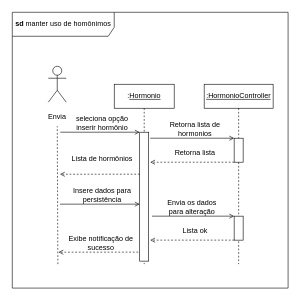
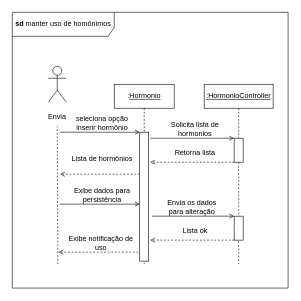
- <mxCell id="20" value="Retorna lista de hormonios" style="text;html=1;strokeColor=none;fillColor=none;align=center;verticalAlign=middle;whiteSpace=wrap;rounded=0;" vertex="1" parent="1"><mxGeometry x="260" y="200" width="130" height="30" as="geometry" /></mxCell>
+ <mxCell id="20" value="Solicita lista de hormonios" style="text;html=1;strokeColor=none;fillColor=none;align=center;verticalAlign=middle;whiteSpace=wrap;rounded=0;" vertex="1" parent="1"><mxGeometry x="260" y="200" width="130" height="30" as="geometry" /></mxCell>
- <mxCell id="25" value="Insere dados para persistência" style="text;html=1;strokeColor=none;fillColor=none;align=center;verticalAlign=middle;whiteSpace=wrap;rounded=0;" vertex="1" parent="1"><mxGeometry x="114.5" y="310" width="110" height="30" as="geometry" /></mxCell>
+ <mxCell id="25" value="Exibe dados para persistência" style="text;html=1;strokeColor=none;fillColor=none;align=center;verticalAlign=middle;whiteSpace=wrap;rounded=0;" vertex="1" parent="1"><mxGeometry x="114.5" y="310" width="110" height="30" as="geometry" /></mxCell>
- <mxCell id="27" value="Exibe notificação de sucesso" style="text;html=1;strokeColor=none;fillColor=none;align=center;verticalAlign=middle;whiteSpace=wrap;rounded=0;" vertex="1" parent="1"><mxGeometry x="102.5" y="390" width="130" height="30" as="geometry" /></mxCell>
+ <mxCell id="27" value="Exibe notificação de uso" style="text;html=1;strokeColor=none;fillColor=none;align=center;verticalAlign=middle;whiteSpace=wrap;rounded=0;" vertex="1" parent="1"><mxGeometry x="102.5" y="390" width="130" height="30" as="geometry" /></mxCell>
